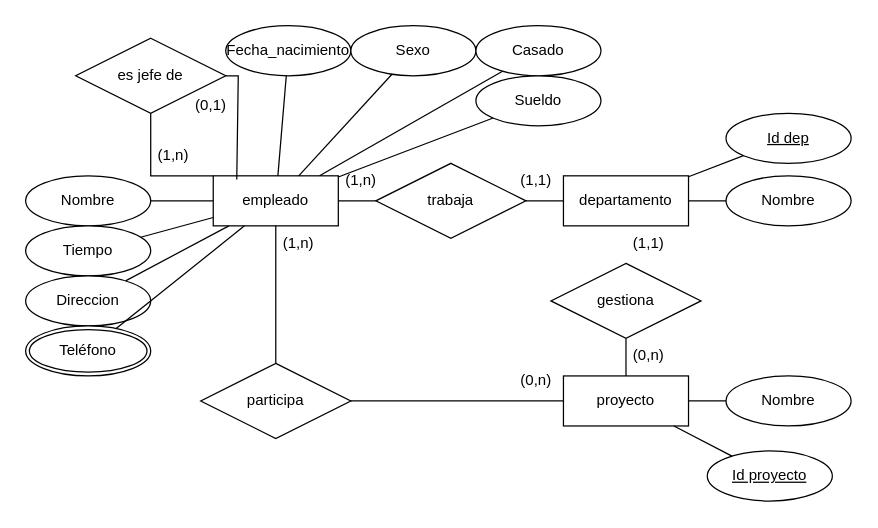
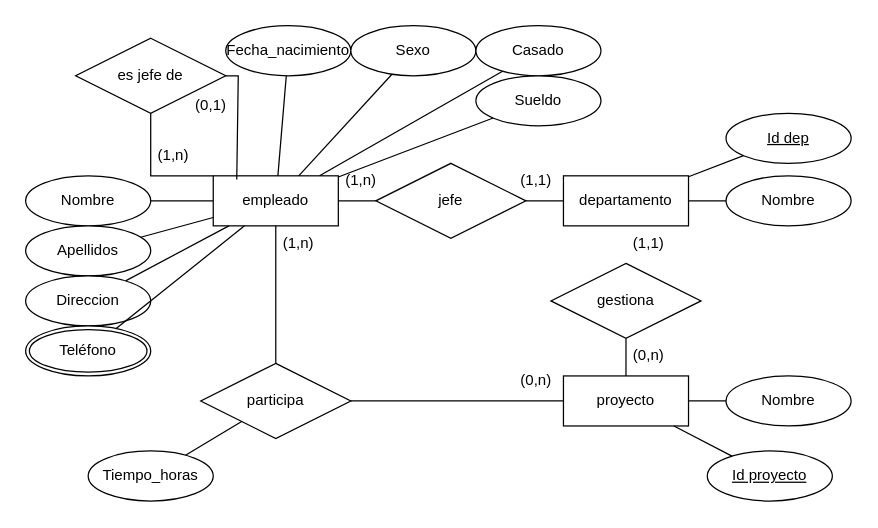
- <mxCell id="4" value="trabaja" style="shape=rhombus;perimeter=rhombusPerimeter;whiteSpace=wrap;html=1;align=center;" parent="1" vertex="1"><mxGeometry x="300" y="130" width="120" height="60" as="geometry" /></mxCell>
+ <mxCell id="4" value="jefe" style="shape=rhombus;perimeter=rhombusPerimeter;whiteSpace=wrap;html=1;align=center;" parent="1" vertex="1"><mxGeometry x="300" y="130" width="120" height="60" as="geometry" /></mxCell>
- <mxCell id="20" value="Tiempo" style="ellipse;whiteSpace=wrap;html=1;align=center;" parent="1" vertex="1"><mxGeometry x="20" y="180" width="100" height="40" as="geometry" /></mxCell>
+ <mxCell id="20" value="Apellidos" style="ellipse;whiteSpace=wrap;html=1;align=center;" parent="1" vertex="1"><mxGeometry x="20" y="180" width="100" height="40" as="geometry" /></mxCell>
+ <mxCell id="17" value="" style="endArrow=none;html=1;rounded=0;" parent="1" source="16" target="7" edge="1"><mxGeometry relative="1" as="geometry"><mxPoint x="290" y="280" as="sourcePoint" /><mxPoint x="450" y="280" as="targetPoint" /></mxGeometry></mxCell>
+ <mxCell id="16" value="Tiempo_horas" style="ellipse;whiteSpace=wrap;html=1;align=center;" parent="1" vertex="1"><mxGeometry x="70" y="360" width="100" height="40" as="geometry" /></mxCell>
